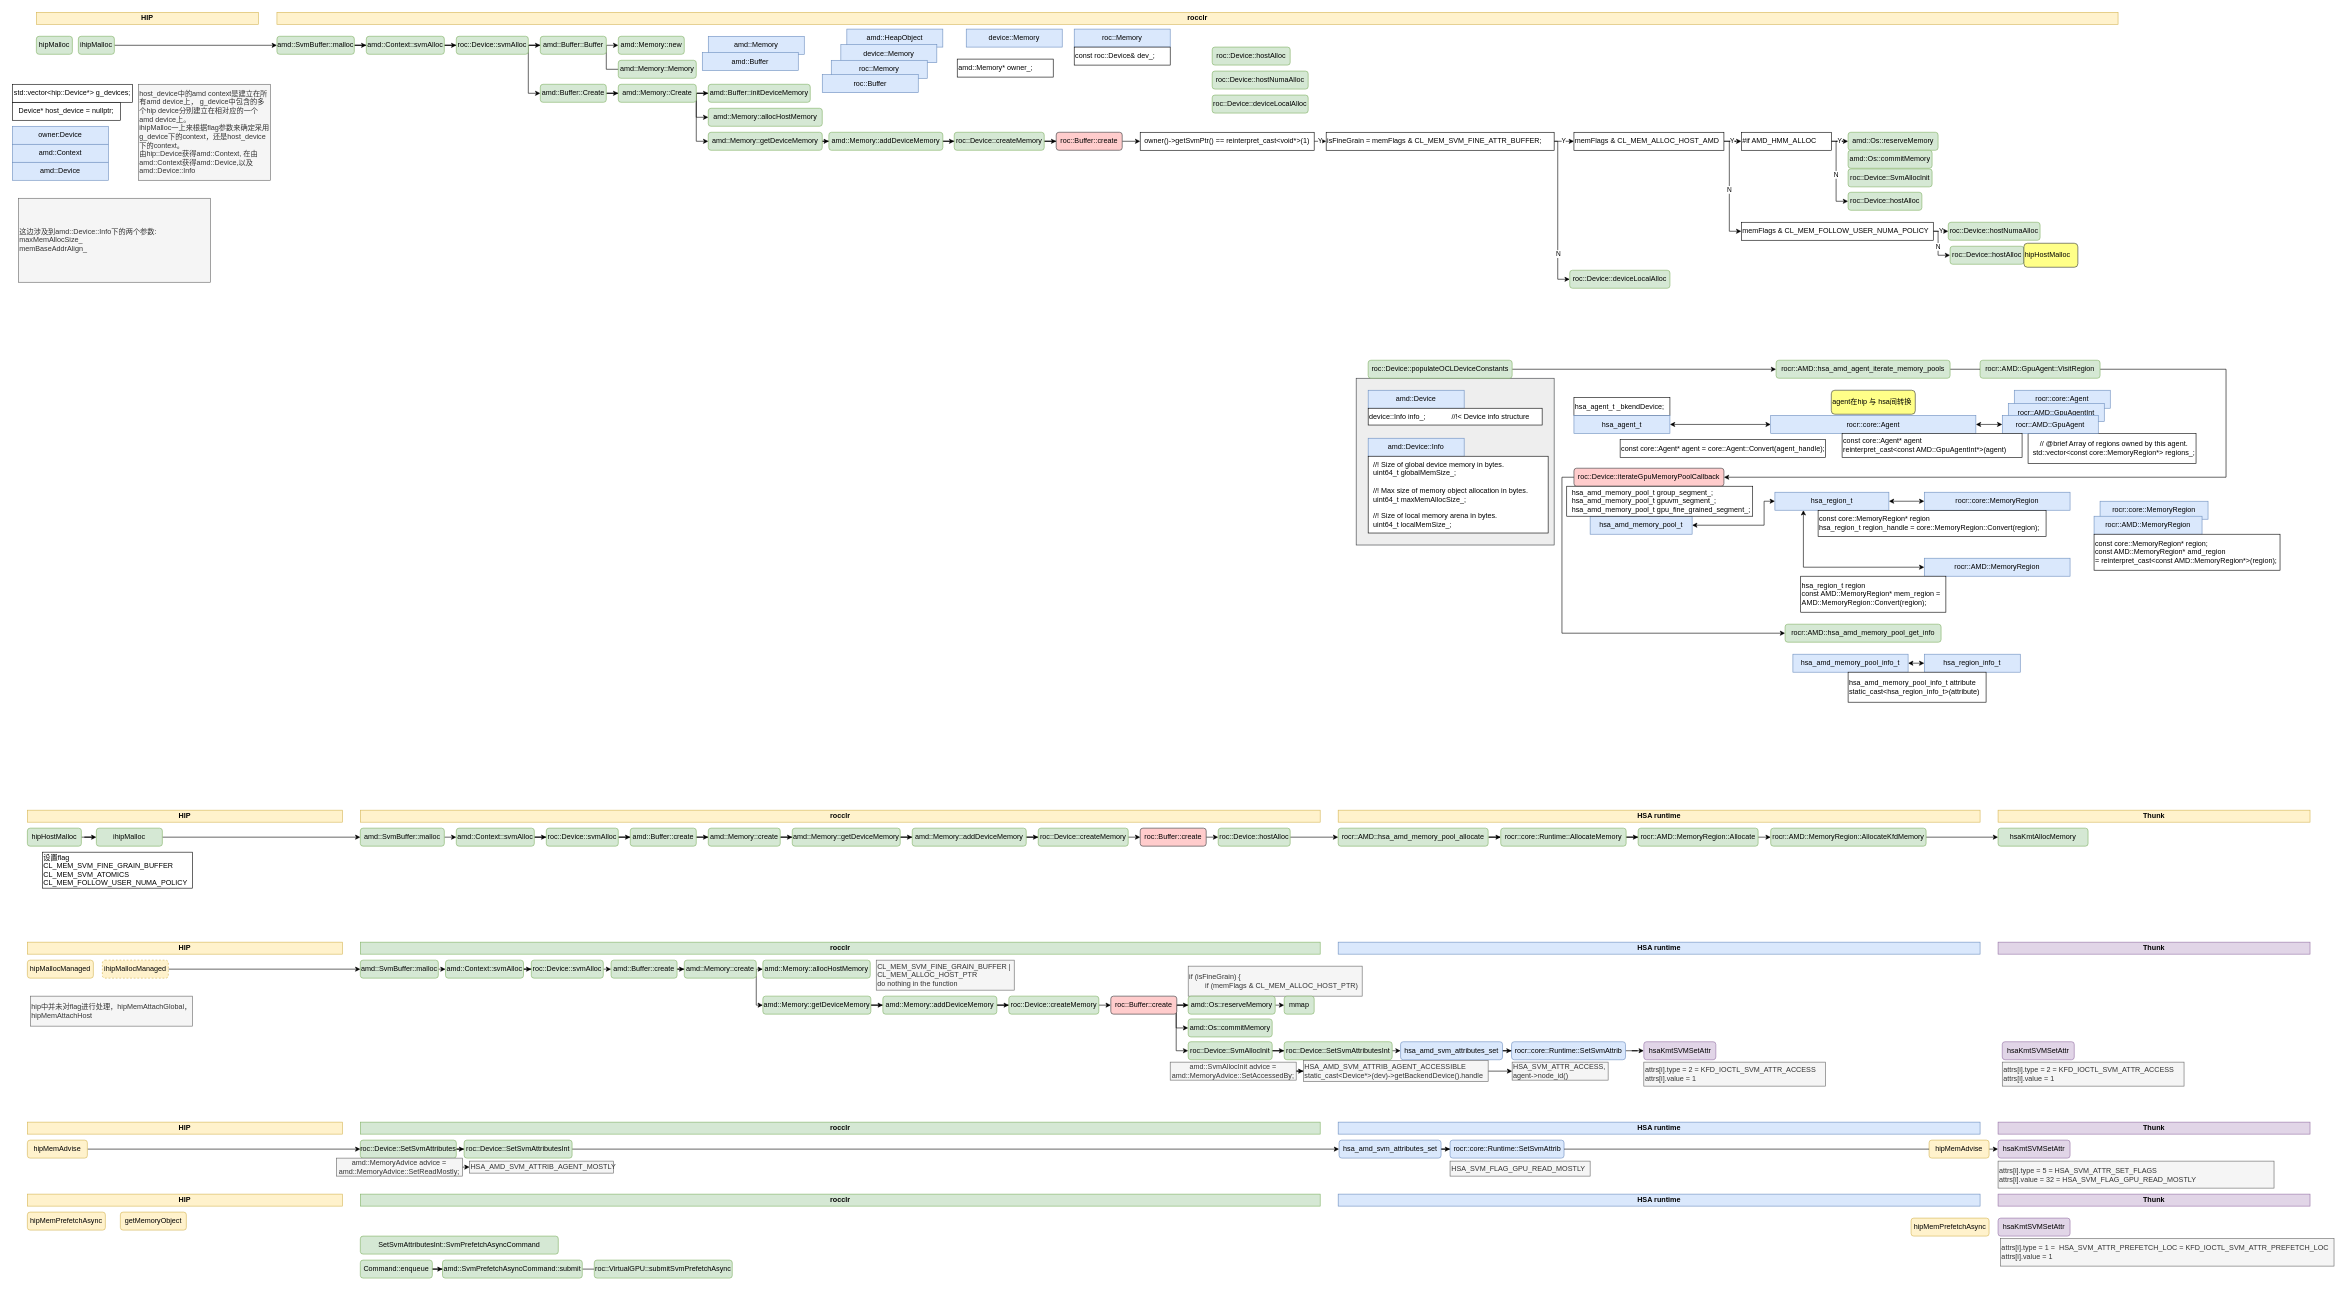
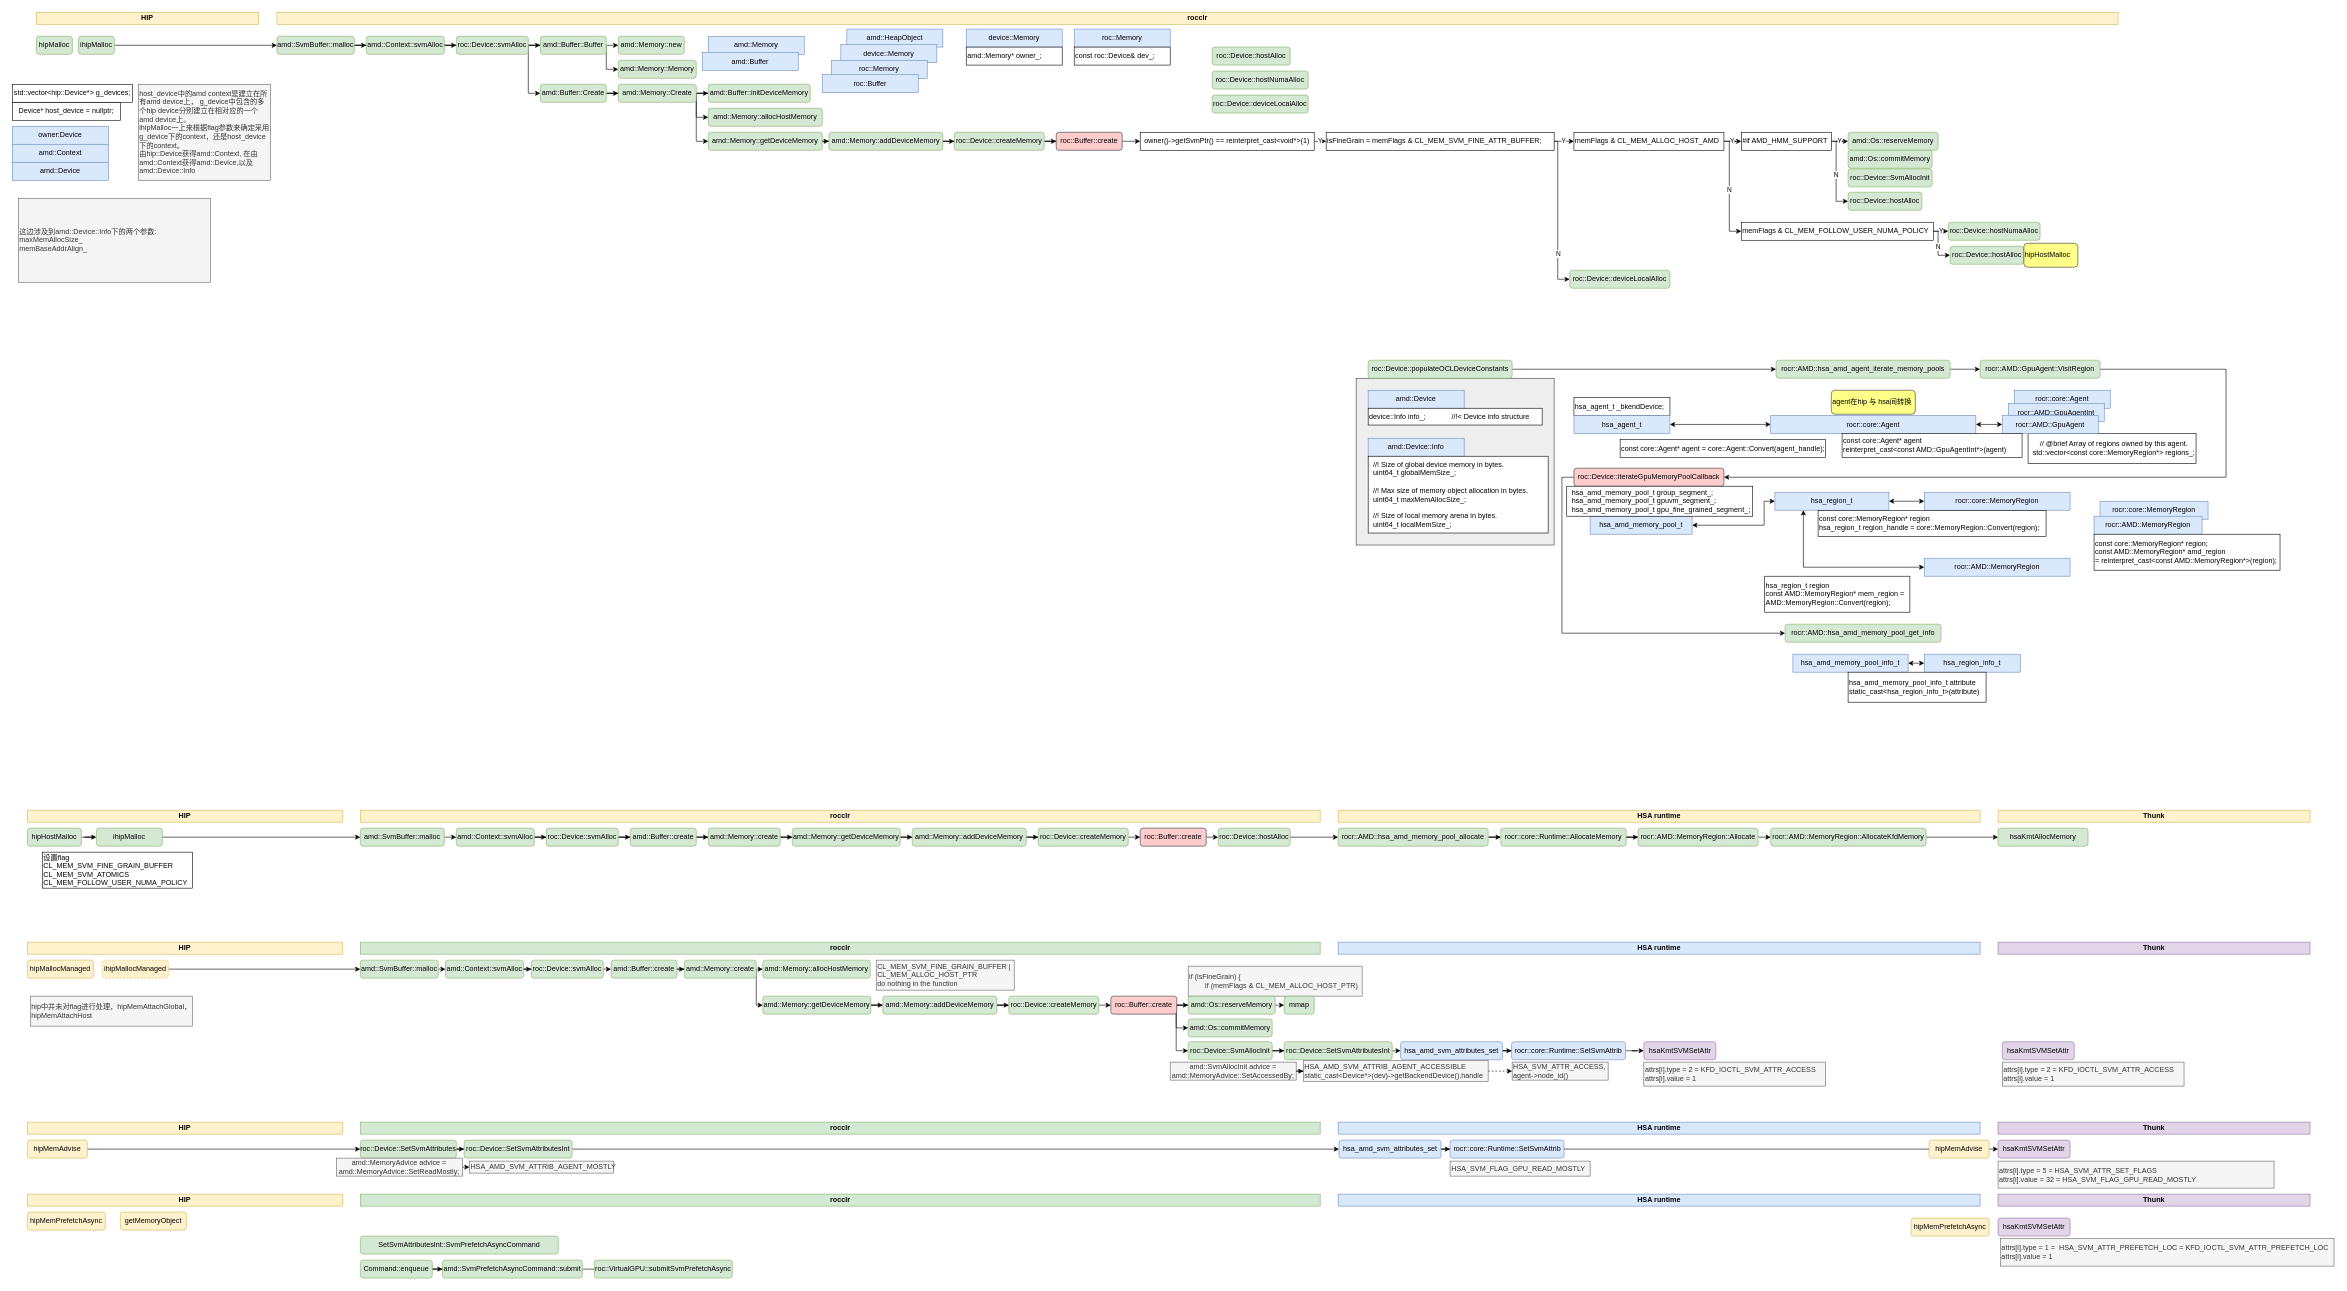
- <mxCell id="92" value="amd::Memory* owner_;" style="rounded=0;whiteSpace=wrap;html=1;align=left;" parent="1" vertex="1"><mxGeometry x="1595" y="98" width="160" height="30" as="geometry" /></mxCell>
+ <mxCell id="92" value="amd::Memory* owner_;" style="rounded=0;whiteSpace=wrap;html=1;align=left;" parent="1" vertex="1"><mxGeometry x="1610" y="78" width="160" height="30" as="geometry" /></mxCell>
- <mxCell id="69" style="edgeStyle=orthogonalEdgeStyle;rounded=0;orthogonalLoop=1;jettySize=auto;html=1;exitX=1;exitY=0.5;exitDx=0;exitDy=0;entryX=0;entryY=0.5;entryDx=0;entryDy=0;startArrow=none;startFill=0;endArrow=none;endFill=1;strokeColor=#000000;" parent="1" source="70" target="72" edge="1"><mxGeometry relative="1" as="geometry"><Array as="points"><mxPoint x="1010" y="115" /></Array></mxGeometry></mxCell>
+ <mxCell id="69" style="edgeStyle=orthogonalEdgeStyle;rounded=0;orthogonalLoop=1;jettySize=auto;html=1;exitX=1;exitY=0.5;exitDx=0;exitDy=0;entryX=0;entryY=0.5;entryDx=0;entryDy=0;startArrow=none;startFill=0;endArrow=classic;endFill=1;strokeColor=#000000;" parent="1" source="70" target="72" edge="1"><mxGeometry relative="1" as="geometry"><Array as="points"><mxPoint x="1010" y="115" /></Array></mxGeometry></mxCell>
- <mxCell id="111" value="#if AMD_HMM_ALLOC" style="rounded=0;whiteSpace=wrap;html=1;align=left;" parent="1" vertex="1"><mxGeometry x="2902" y="220" width="150" height="30" as="geometry" /></mxCell>
+ <mxCell id="111" value="#if AMD_HMM_SUPPORT" style="rounded=0;whiteSpace=wrap;html=1;align=left;" parent="1" vertex="1"><mxGeometry x="2902" y="220" width="150" height="30" as="geometry" /></mxCell>
- <mxCell id="34" style="edgeStyle=orthogonalEdgeStyle;rounded=0;orthogonalLoop=1;jettySize=auto;html=1;exitX=1;exitY=0.5;exitDx=0;exitDy=0;endArrow=none;" parent="1" source="35" target="31" edge="1"><mxGeometry relative="1" as="geometry" /></mxCell>
+ <mxCell id="34" style="edgeStyle=orthogonalEdgeStyle;rounded=0;orthogonalLoop=1;jettySize=auto;html=1;exitX=1;exitY=0.5;exitDx=0;exitDy=0;" parent="1" source="35" target="31" edge="1"><mxGeometry relative="1" as="geometry" /></mxCell>
- <mxCell id="58" value="hsa_region_t region&lt;br&gt;const AMD::MemoryRegion* mem_region = AMD::MemoryRegion::Convert(region);" style="rounded=0;whiteSpace=wrap;html=1;align=left;" parent="1" vertex="1"><mxGeometry x="3001" y="960" width="242" height="60" as="geometry" /></mxCell>
+ <mxCell id="58" value="hsa_region_t region&lt;br&gt;const AMD::MemoryRegion* mem_region = AMD::MemoryRegion::Convert(region);" style="rounded=0;whiteSpace=wrap;html=1;align=left;" parent="1" vertex="1"><mxGeometry x="2941" y="960" width="242" height="60" as="geometry" /></mxCell>
- <mxCell id="206" style="edgeStyle=orthogonalEdgeStyle;rounded=0;orthogonalLoop=1;jettySize=auto;html=1;exitX=1;exitY=0.5;exitDx=0;exitDy=0;entryX=0;entryY=0.5;entryDx=0;entryDy=0;" parent="1" source="207" target="208" edge="1"><mxGeometry relative="1" as="geometry" /></mxCell>
+ <mxCell id="206" style="edgeStyle=orthogonalEdgeStyle;rounded=0;orthogonalLoop=1;jettySize=auto;html=1;exitX=1;exitY=0.5;exitDx=0;exitDy=0;entryX=0;entryY=0.5;entryDx=0;entryDy=0;dashed=1;" parent="1" source="207" target="208" edge="1"><mxGeometry relative="1" as="geometry" /></mxCell>
